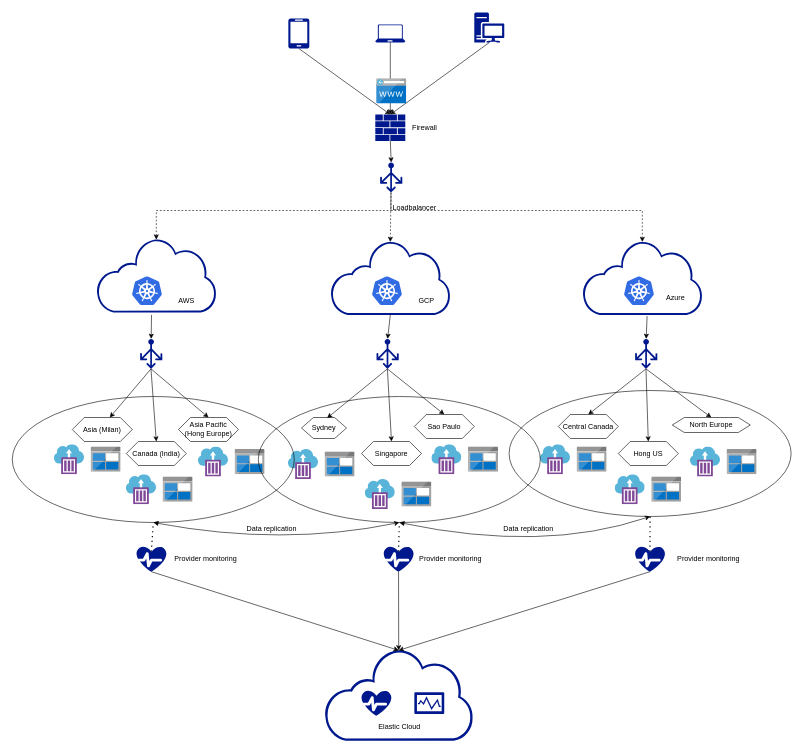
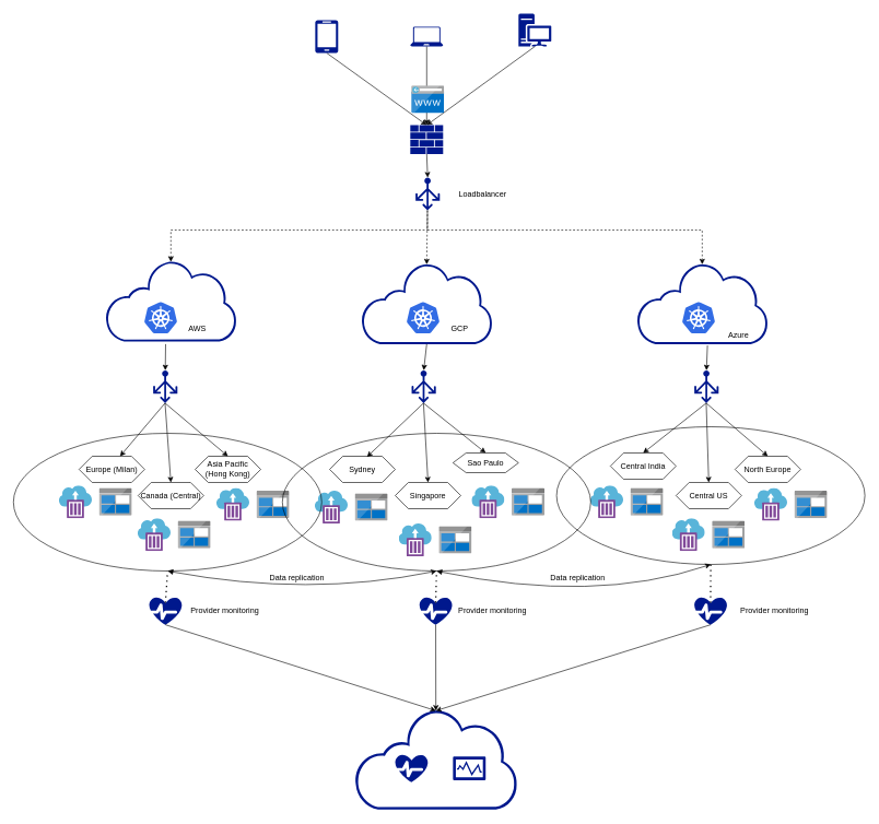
- <mxCell id="44" value="Firewall" style="text;html=1;align=center;verticalAlign=middle;resizable=0;points=[];autosize=1;strokeColor=none;fillColor=none;" vertex="1" parent="1"><mxGeometry x="677" y="202" width="60" height="20" as="geometry" /></mxCell>
- <mxCell id="45" value="Loadbalancer" style="text;html=1;align=center;verticalAlign=middle;resizable=0;points=[];autosize=1;strokeColor=none;fillColor=none;" vertex="1" parent="1"><mxGeometry x="645" y="335" width="90" height="20" as="geometry" /></mxCell>
+ <mxCell id="45" value="Loadbalancer" style="text;html=1;align=center;verticalAlign=middle;resizable=0;points=[];autosize=1;strokeColor=none;fillColor=none;" vertex="1" parent="1"><mxGeometry x="690" y="285" width="90" height="20" as="geometry" /></mxCell>
- <mxCell id="13" value="Azure" style="text;html=1;align=center;verticalAlign=middle;resizable=0;points=[];autosize=1;strokeColor=none;fillColor=none;" vertex="1" parent="1"><mxGeometry x="1100" y="485" width="50" height="20" as="geometry" /></mxCell>
+ <mxCell id="13" value="Azure" style="text;html=1;align=center;verticalAlign=middle;resizable=0;points=[];autosize=1;strokeColor=none;fillColor=none;" vertex="1" parent="1"><mxGeometry x="1100" y="500" width="50" height="20" as="geometry" /></mxCell>
- <mxCell id="11" value="AWS" style="text;html=1;align=center;verticalAlign=middle;resizable=0;points=[];autosize=1;strokeColor=none;fillColor=none;" vertex="1" parent="1"><mxGeometry x="290" y="490" width="40" height="20" as="geometry" /></mxCell>
+ <mxCell id="11" value="AWS" style="text;html=1;align=center;verticalAlign=middle;resizable=0;points=[];autosize=1;strokeColor=none;fillColor=none;" vertex="1" parent="1"><mxGeometry x="280" y="490" width="40" height="20" as="geometry" /></mxCell>
- <mxCell id="12" value="GCP" style="text;html=1;align=center;verticalAlign=middle;resizable=0;points=[];autosize=1;strokeColor=none;fillColor=none;" vertex="1" parent="1"><mxGeometry x="690" y="490" width="40" height="20" as="geometry" /></mxCell>
+ <mxCell id="12" value="GCP" style="text;html=1;align=center;verticalAlign=middle;resizable=0;points=[];autosize=1;strokeColor=none;fillColor=none;" vertex="1" parent="1"><mxGeometry x="680" y="490" width="40" height="20" as="geometry" /></mxCell>
- <mxCell id="14" value="North Europe" style="shape=hexagon;perimeter=hexagonPerimeter2;whiteSpace=wrap;html=1;fixedSize=1;fillColor=none;" vertex="1" parent="1"><mxGeometry x="1120" y="695" width="130" height="25" as="geometry" /></mxCell>
+ <mxCell id="14" value="North Europe" style="shape=hexagon;perimeter=hexagonPerimeter2;whiteSpace=wrap;html=1;fixedSize=1;fillColor=none;" vertex="1" parent="1"><mxGeometry x="1120" y="695" width="100" height="40" as="geometry" /></mxCell>
- <mxCell id="17" value="Sao Paulo" style="shape=hexagon;perimeter=hexagonPerimeter2;whiteSpace=wrap;html=1;fixedSize=1;fillColor=none;" vertex="1" parent="1"><mxGeometry x="690" y="690" width="100" height="40" as="geometry" /></mxCell>
+ <mxCell id="17" value="Sao Paulo" style="shape=hexagon;perimeter=hexagonPerimeter2;whiteSpace=wrap;html=1;fixedSize=1;fillColor=none;" vertex="1" parent="1"><mxGeometry x="690" y="690" width="100" height="30" as="geometry" /></mxCell>
- <mxCell id="15" value="Central Canada" style="shape=hexagon;perimeter=hexagonPerimeter2;whiteSpace=wrap;html=1;fixedSize=1;fillColor=none;" vertex="1" parent="1"><mxGeometry x="930" y="690" width="100" height="40" as="geometry" /></mxCell>
+ <mxCell id="15" value="Central India" style="shape=hexagon;perimeter=hexagonPerimeter2;whiteSpace=wrap;html=1;fixedSize=1;fillColor=none;" vertex="1" parent="1"><mxGeometry x="930" y="690" width="100" height="40" as="geometry" /></mxCell>
- <mxCell id="22" value="Sydney" style="shape=hexagon;perimeter=hexagonPerimeter2;whiteSpace=wrap;html=1;fixedSize=1;fillColor=none;" vertex="1" parent="1"><mxGeometry x="502" y="695" width="75" height="35" as="geometry" /></mxCell>
+ <mxCell id="22" value="Sydney" style="shape=hexagon;perimeter=hexagonPerimeter2;whiteSpace=wrap;html=1;fixedSize=1;fillColor=none;" vertex="1" parent="1"><mxGeometry x="502" y="695" width="100" height="40" as="geometry" /></mxCell>
- <mxCell id="21" value="Asia (Milan)" style="shape=hexagon;perimeter=hexagonPerimeter2;whiteSpace=wrap;html=1;fixedSize=1;fillColor=none;" vertex="1" parent="1"><mxGeometry x="120" y="695" width="100" height="40" as="geometry" /></mxCell>
+ <mxCell id="21" value="Europe (Milan)" style="shape=hexagon;perimeter=hexagonPerimeter2;whiteSpace=wrap;html=1;fixedSize=1;fillColor=none;" vertex="1" parent="1"><mxGeometry x="120" y="695" width="100" height="40" as="geometry" /></mxCell>
- <mxCell id="20" value="Asia Pacific (Hong Europe)" style="shape=hexagon;perimeter=hexagonPerimeter2;whiteSpace=wrap;html=1;fixedSize=1;fillColor=none;" vertex="1" parent="1"><mxGeometry x="297" y="695" width="100" height="40" as="geometry" /></mxCell>
+ <mxCell id="20" value="Asia Pacific (Hong Kong)" style="shape=hexagon;perimeter=hexagonPerimeter2;whiteSpace=wrap;html=1;fixedSize=1;fillColor=none;" vertex="1" parent="1"><mxGeometry x="297" y="695" width="100" height="40" as="geometry" /></mxCell>
- <mxCell id="19" value="Canada (India)" style="shape=hexagon;perimeter=hexagonPerimeter2;whiteSpace=wrap;html=1;fixedSize=1;fillColor=none;" vertex="1" parent="1"><mxGeometry x="210" y="735" width="100" height="40" as="geometry" /></mxCell>
+ <mxCell id="19" value="Canada (Central)" style="shape=hexagon;perimeter=hexagonPerimeter2;whiteSpace=wrap;html=1;fixedSize=1;fillColor=none;" vertex="1" parent="1"><mxGeometry x="210" y="735" width="100" height="40" as="geometry" /></mxCell>
- <mxCell id="18" value="Hong US" style="shape=hexagon;perimeter=hexagonPerimeter2;whiteSpace=wrap;html=1;fixedSize=1;fillColor=none;" vertex="1" parent="1"><mxGeometry x="1030" y="735" width="100" height="40" as="geometry" /></mxCell>
+ <mxCell id="18" value="Central US" style="shape=hexagon;perimeter=hexagonPerimeter2;whiteSpace=wrap;html=1;fixedSize=1;fillColor=none;" vertex="1" parent="1"><mxGeometry x="1030" y="735" width="100" height="40" as="geometry" /></mxCell>
- <mxCell id="90" value="Elastic Cloud" style="text;html=1;align=center;verticalAlign=middle;resizable=0;points=[];autosize=1;strokeColor=none;fillColor=none;" vertex="1" parent="1"><mxGeometry x="620" y="1200" width="90" height="20" as="geometry" /></mxCell>
